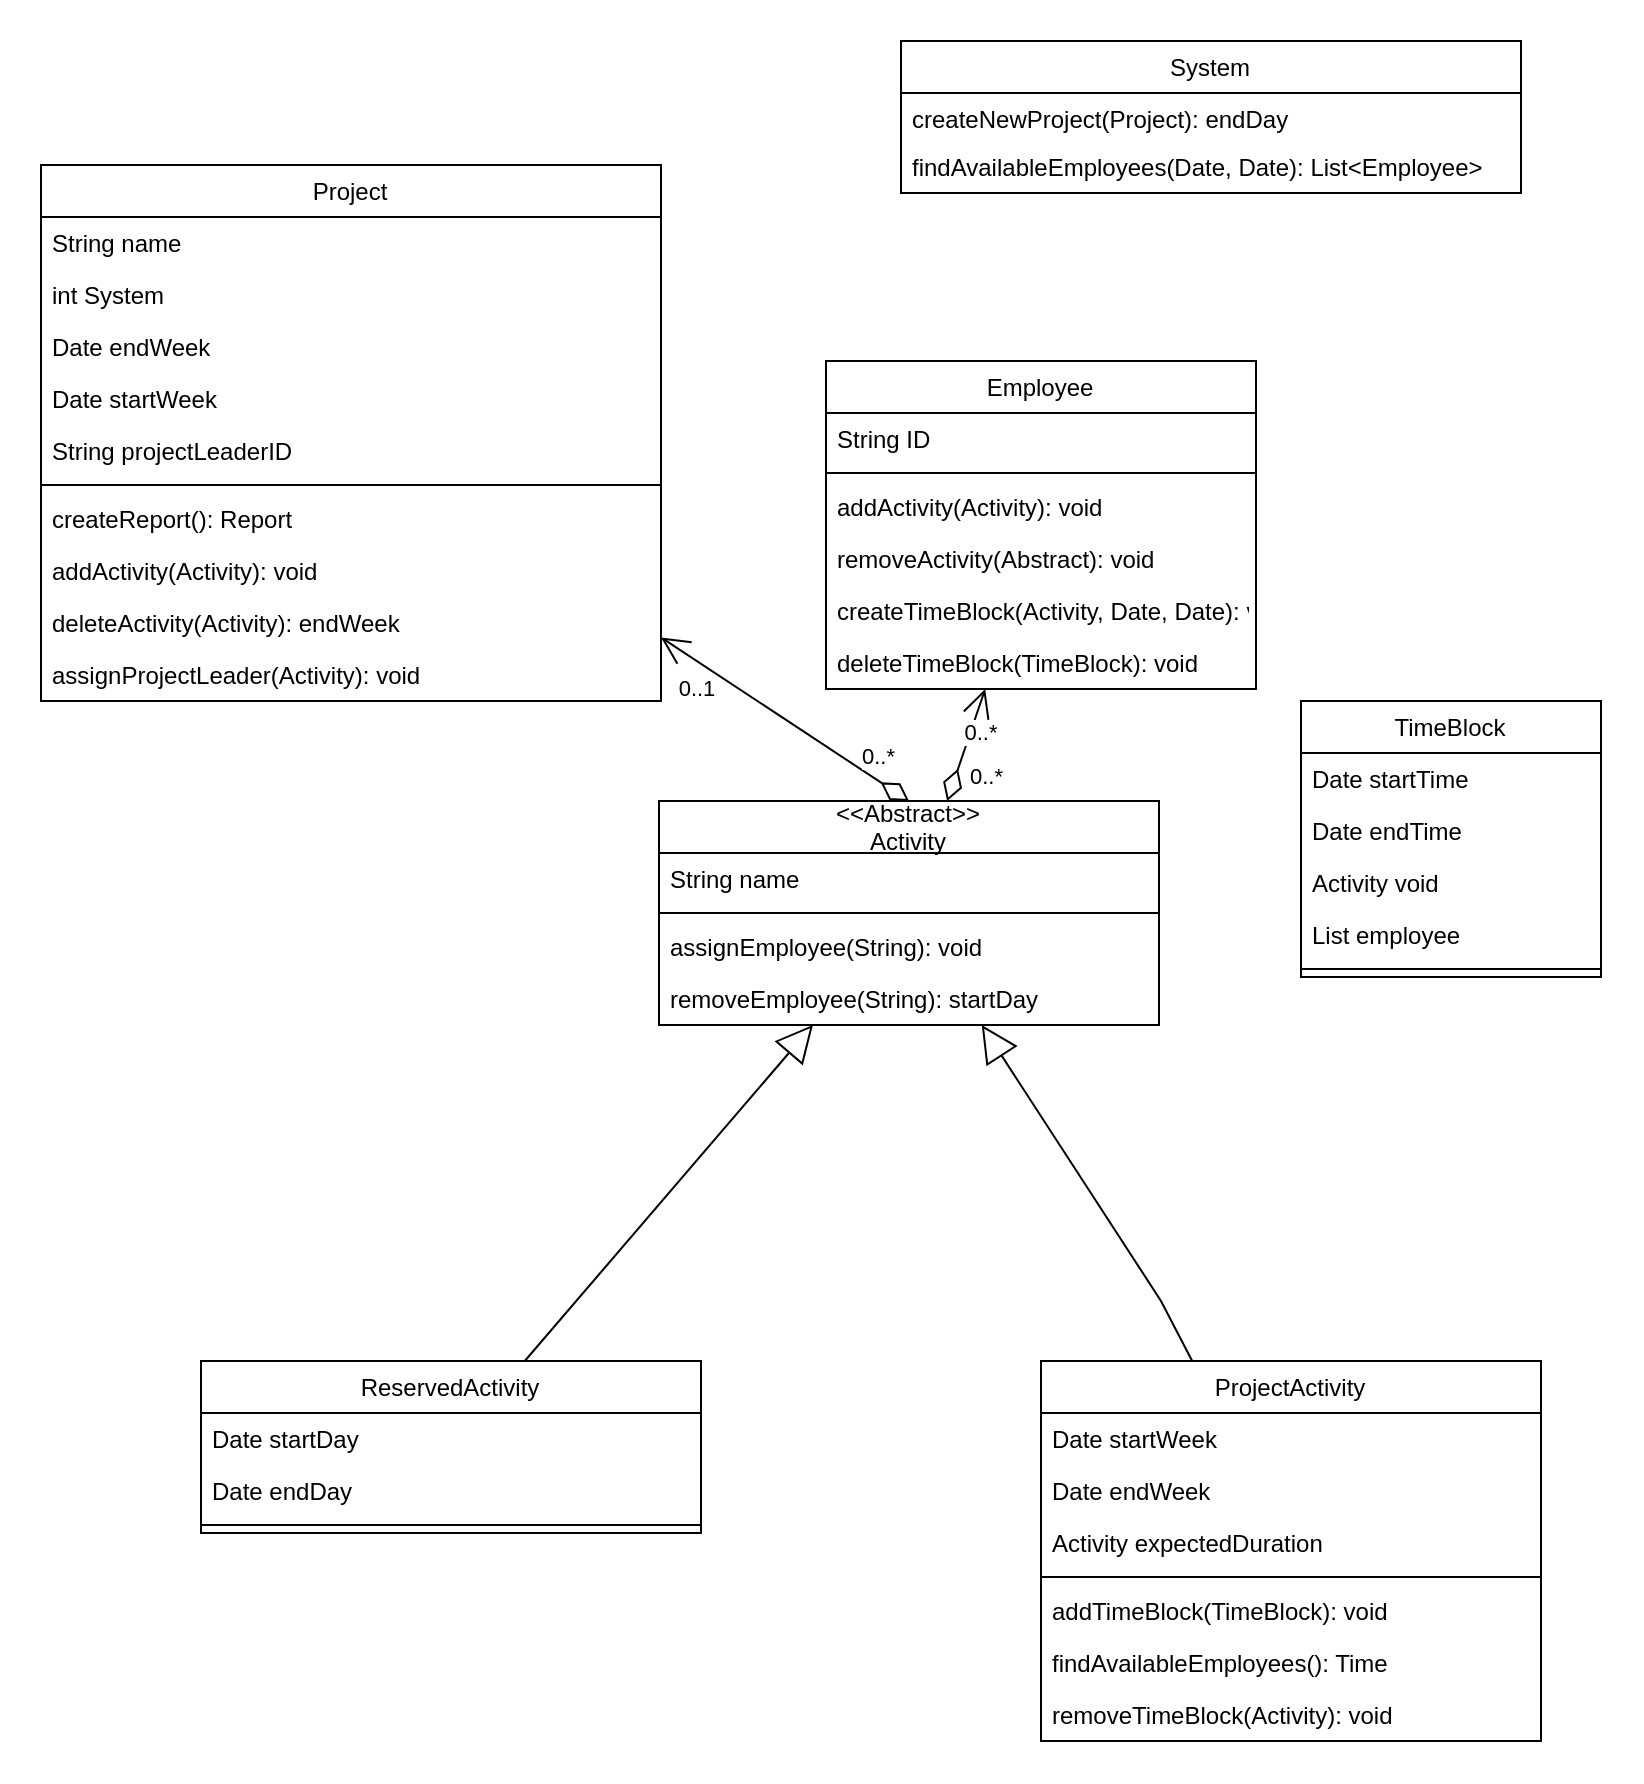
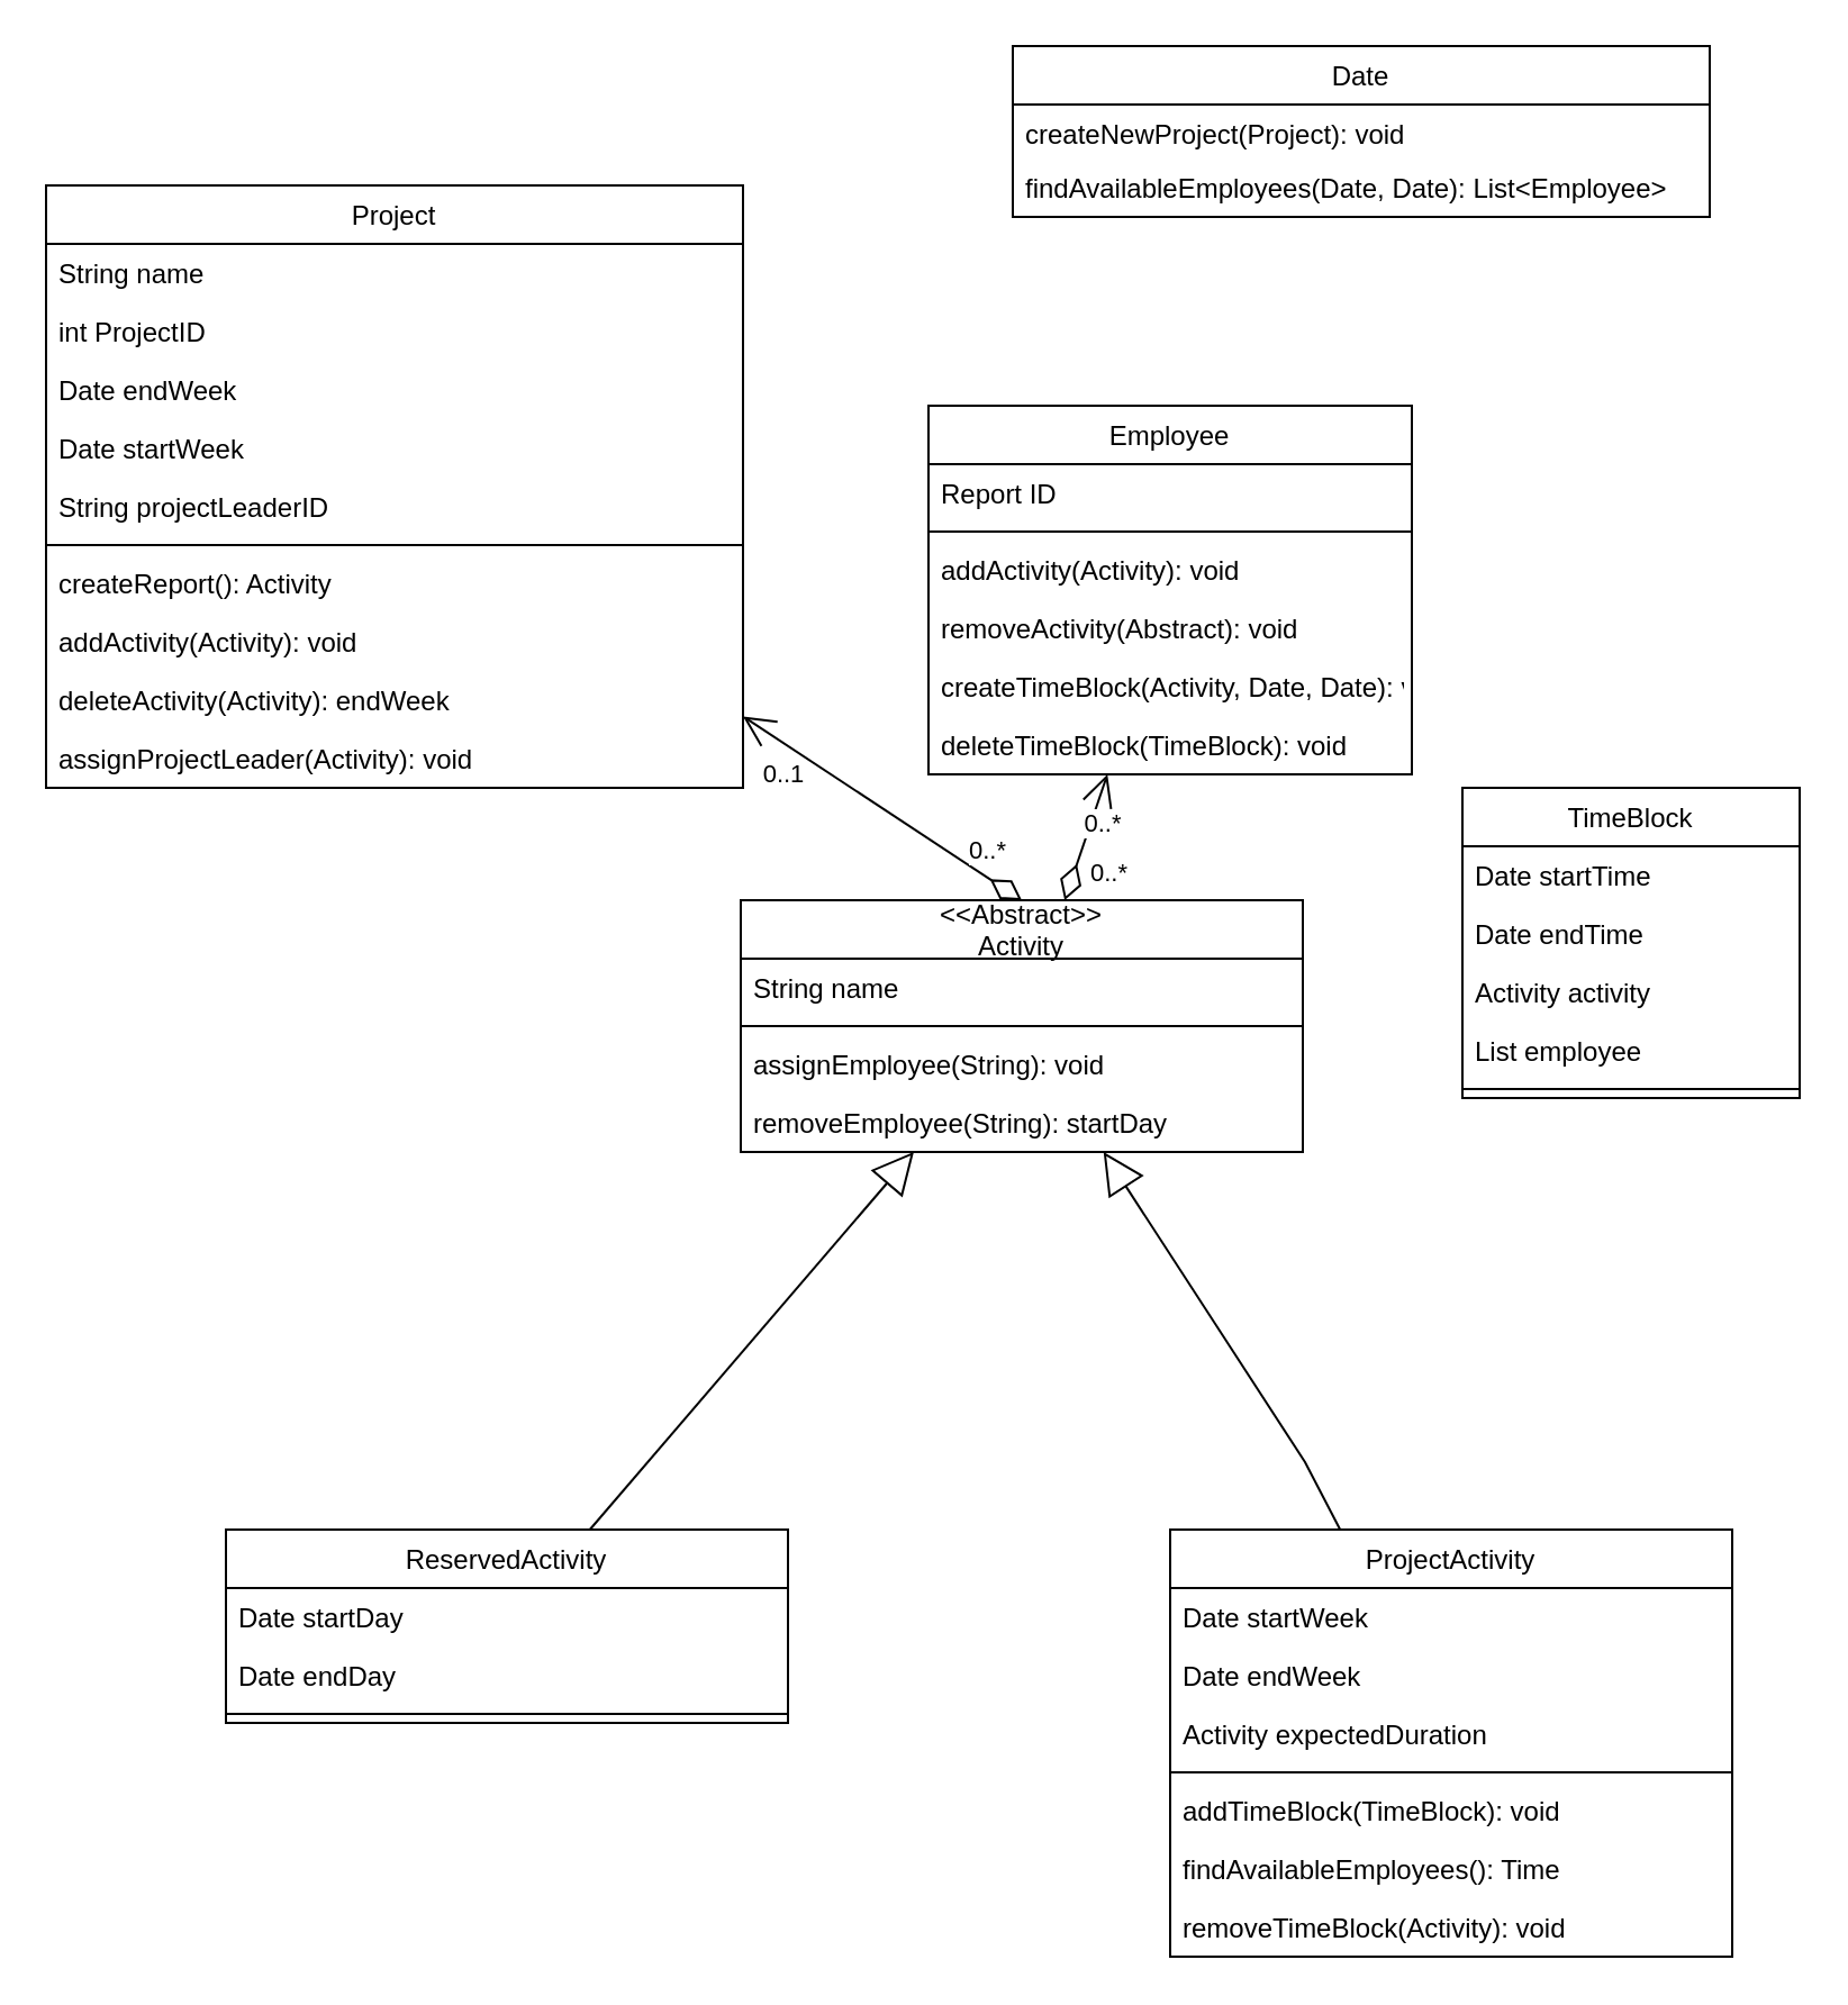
- <mxCell id="27" value="System" style="swimlane;fontStyle=0;childLayout=stackLayout;horizontal=1;startSize=26;fillColor=none;horizontalStack=0;resizeParent=1;resizeParentMax=0;resizeLast=0;collapsible=1;marginBottom=0;" parent="1" vertex="1"><mxGeometry x="450" y="20" width="310" height="76" as="geometry" /></mxCell>
+ <mxCell id="27" value="Date" style="swimlane;fontStyle=0;childLayout=stackLayout;horizontal=1;startSize=26;fillColor=none;horizontalStack=0;resizeParent=1;resizeParentMax=0;resizeLast=0;collapsible=1;marginBottom=0;" parent="1" vertex="1"><mxGeometry x="450" y="20" width="310" height="76" as="geometry" /></mxCell>
- <mxCell id="28" value="createNewProject(Project): endDay" style="text;strokeColor=none;fillColor=none;align=left;verticalAlign=top;spacingLeft=4;spacingRight=4;overflow=hidden;rotatable=0;points=[[0,0.5],[1,0.5]];portConstraint=eastwest;" vertex="1" parent="27"><mxGeometry y="26" width="310" height="24" as="geometry" /></mxCell>
+ <mxCell id="28" value="createNewProject(Project): void" style="text;strokeColor=none;fillColor=none;align=left;verticalAlign=top;spacingLeft=4;spacingRight=4;overflow=hidden;rotatable=0;points=[[0,0.5],[1,0.5]];portConstraint=eastwest;" vertex="1" parent="27"><mxGeometry y="26" width="310" height="24" as="geometry" /></mxCell>
- <mxCell id="4" value="int System" style="text;strokeColor=none;fillColor=none;align=left;verticalAlign=top;spacingLeft=4;spacingRight=4;overflow=hidden;rotatable=0;points=[[0,0.5],[1,0.5]];portConstraint=eastwest;" vertex="1" parent="2"><mxGeometry y="52" width="310" height="26" as="geometry" /></mxCell>
+ <mxCell id="4" value="int ProjectID" style="text;strokeColor=none;fillColor=none;align=left;verticalAlign=top;spacingLeft=4;spacingRight=4;overflow=hidden;rotatable=0;points=[[0,0.5],[1,0.5]];portConstraint=eastwest;" vertex="1" parent="2"><mxGeometry y="52" width="310" height="26" as="geometry" /></mxCell>
- <mxCell id="19" value="String ID" style="text;strokeColor=none;fillColor=none;align=left;verticalAlign=top;spacingLeft=4;spacingRight=4;overflow=hidden;rotatable=0;points=[[0,0.5],[1,0.5]];portConstraint=eastwest;" parent="18" vertex="1"><mxGeometry y="26" width="215" height="26" as="geometry" /></mxCell>
+ <mxCell id="19" value="Report ID" style="text;strokeColor=none;fillColor=none;align=left;verticalAlign=top;spacingLeft=4;spacingRight=4;overflow=hidden;rotatable=0;points=[[0,0.5],[1,0.5]];portConstraint=eastwest;" parent="18" vertex="1"><mxGeometry y="26" width="215" height="26" as="geometry" /></mxCell>
- <mxCell id="9" value="createReport(): Report" style="text;strokeColor=none;fillColor=none;align=left;verticalAlign=top;spacingLeft=4;spacingRight=4;overflow=hidden;rotatable=0;points=[[0,0.5],[1,0.5]];portConstraint=eastwest;" parent="2" vertex="1"><mxGeometry y="164" width="310" height="26" as="geometry" /></mxCell>
+ <mxCell id="9" value="createReport(): Activity" style="text;strokeColor=none;fillColor=none;align=left;verticalAlign=top;spacingLeft=4;spacingRight=4;overflow=hidden;rotatable=0;points=[[0,0.5],[1,0.5]];portConstraint=eastwest;" parent="2" vertex="1"><mxGeometry y="164" width="310" height="26" as="geometry" /></mxCell>
- <mxCell id="35" value="Activity void" style="text;strokeColor=none;fillColor=none;align=left;verticalAlign=top;spacingLeft=4;spacingRight=4;overflow=hidden;rotatable=0;points=[[0,0.5],[1,0.5]];portConstraint=eastwest;" vertex="1" parent="32"><mxGeometry y="78" width="150" height="26" as="geometry" /></mxCell>
+ <mxCell id="35" value="Activity activity" style="text;strokeColor=none;fillColor=none;align=left;verticalAlign=top;spacingLeft=4;spacingRight=4;overflow=hidden;rotatable=0;points=[[0,0.5],[1,0.5]];portConstraint=eastwest;" vertex="1" parent="32"><mxGeometry y="78" width="150" height="26" as="geometry" /></mxCell>
